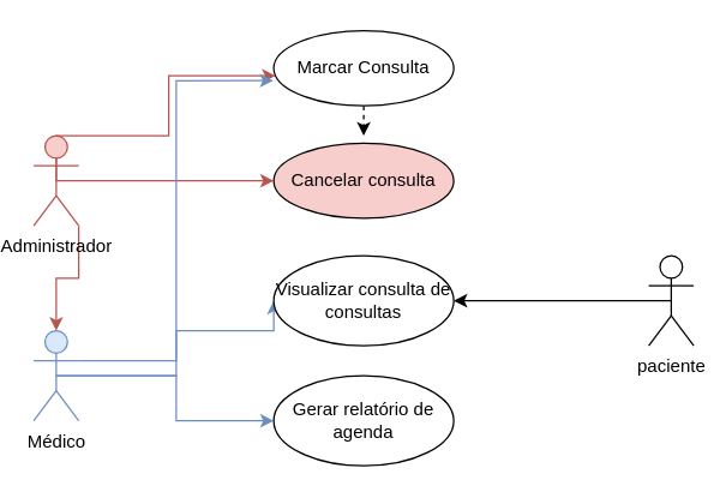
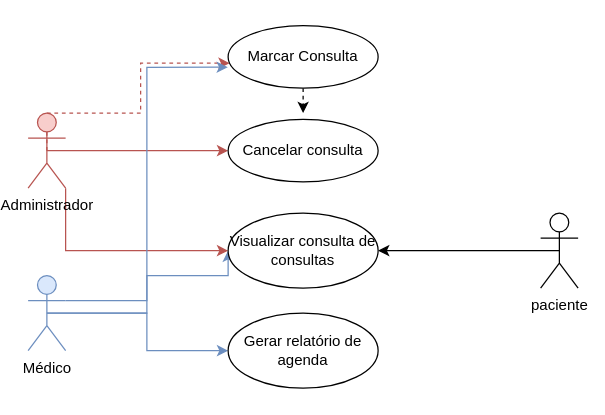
- <mxCell id="7" style="edgeStyle=orthogonalEdgeStyle;rounded=0;orthogonalLoop=1;jettySize=auto;html=1;exitX=0.5;exitY=0.5;exitDx=0;exitDy=0;exitPerimeter=0;fillColor=#f8cecc;strokeColor=#b85450;" edge="1" parent="1" source="10" target="12"><mxGeometry relative="1" as="geometry"><Array as="points"><mxPoint x="35" y="90" /><mxPoint x="110" y="90" /><mxPoint x="110" y="50" /></Array></mxGeometry></mxCell>
+ <mxCell id="7" style="edgeStyle=orthogonalEdgeStyle;rounded=0;orthogonalLoop=1;jettySize=auto;html=1;exitX=0.5;exitY=0.5;exitDx=0;exitDy=0;exitPerimeter=0;fillColor=#f8cecc;strokeColor=#b85450;dashed=1;" edge="1" parent="1" source="10" target="12"><mxGeometry relative="1" as="geometry"><Array as="points"><mxPoint x="35" y="90" /><mxPoint x="110" y="90" /><mxPoint x="110" y="50" /></Array></mxGeometry></mxCell>
- <mxCell id="13" value="Cancelar consulta" style="ellipse;whiteSpace=wrap;html=1;fillColor=#f8cecc;" vertex="1" parent="1"><mxGeometry x="180" y="95" width="120" height="50" as="geometry" /></mxCell>
+ <mxCell id="13" value="Cancelar consulta" style="ellipse;whiteSpace=wrap;html=1;" vertex="1" parent="1"><mxGeometry x="180" y="95" width="120" height="50" as="geometry" /></mxCell>
- <mxCell id="9" style="edgeStyle=orthogonalEdgeStyle;rounded=0;orthogonalLoop=1;jettySize=auto;html=1;exitX=1;exitY=1;exitDx=0;exitDy=0;exitPerimeter=0;fillColor=#f8cecc;strokeColor=#b85450;" edge="1" parent="1" source="10" target="4"><mxGeometry relative="1" as="geometry" /></mxCell>
+ <mxCell id="9" style="edgeStyle=orthogonalEdgeStyle;rounded=0;orthogonalLoop=1;jettySize=auto;html=1;exitX=1;exitY=1;exitDx=0;exitDy=0;exitPerimeter=0;entryX=0;entryY=0.5;entryDx=0;entryDy=0;fillColor=#f8cecc;strokeColor=#b85450;" edge="1" parent="1" source="10" target="14"><mxGeometry relative="1" as="geometry" /></mxCell>
